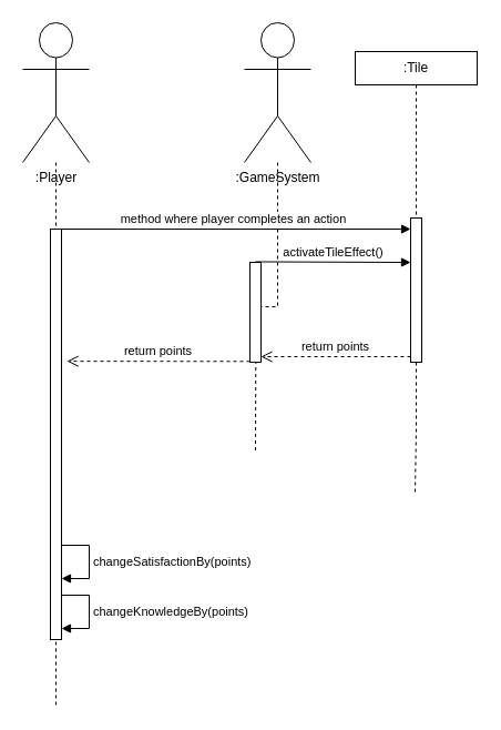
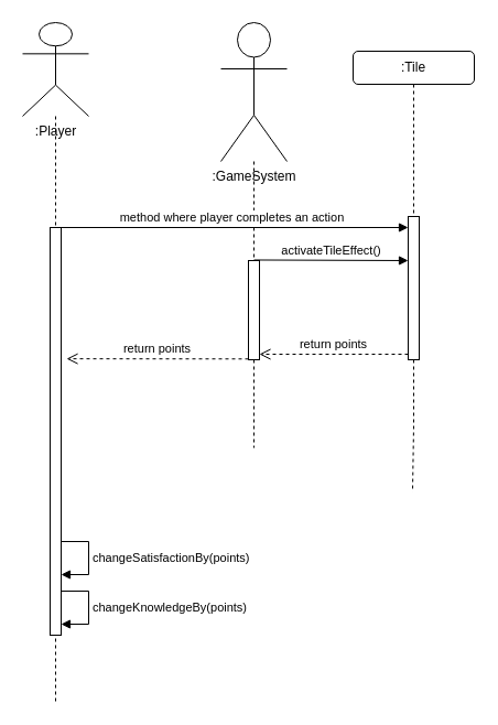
- <mxCell id="6" value=":Tile" style="html=1;whiteSpace=wrap;" vertex="1" parent="1"><mxGeometry x="320" y="46" width="110" height="30" as="geometry" /></mxCell>
+ <mxCell id="6" value=":Tile" style="html=1;whiteSpace=wrap;rounded=1;" vertex="1" parent="1"><mxGeometry x="320" y="46" width="110" height="30" as="geometry" /></mxCell>
- <mxCell id="3" value=":Player" style="shape=umlActor;verticalLabelPosition=bottom;verticalAlign=top;html=1;outlineConnect=0;" vertex="1" parent="1"><mxGeometry x="20" y="20" width="60" height="126" as="geometry" /></mxCell>
+ <mxCell id="3" value=":Player" style="shape=umlActor;verticalLabelPosition=bottom;verticalAlign=top;html=1;outlineConnect=0;" vertex="1" parent="1"><mxGeometry x="20" y="20" width="60" height="85" as="geometry" /></mxCell>
- <mxCell id="5" value=":GameSystem" style="shape=umlActor;verticalLabelPosition=bottom;verticalAlign=top;html=1;outlineConnect=0;" vertex="1" parent="1"><mxGeometry x="220" y="20" width="60" height="126" as="geometry" /></mxCell>
+ <mxCell id="5" value=":GameSystem" style="shape=umlActor;verticalLabelPosition=bottom;verticalAlign=top;html=1;outlineConnect=0;" vertex="1" parent="1"><mxGeometry x="200" y="20" width="60" height="126" as="geometry" /></mxCell>
